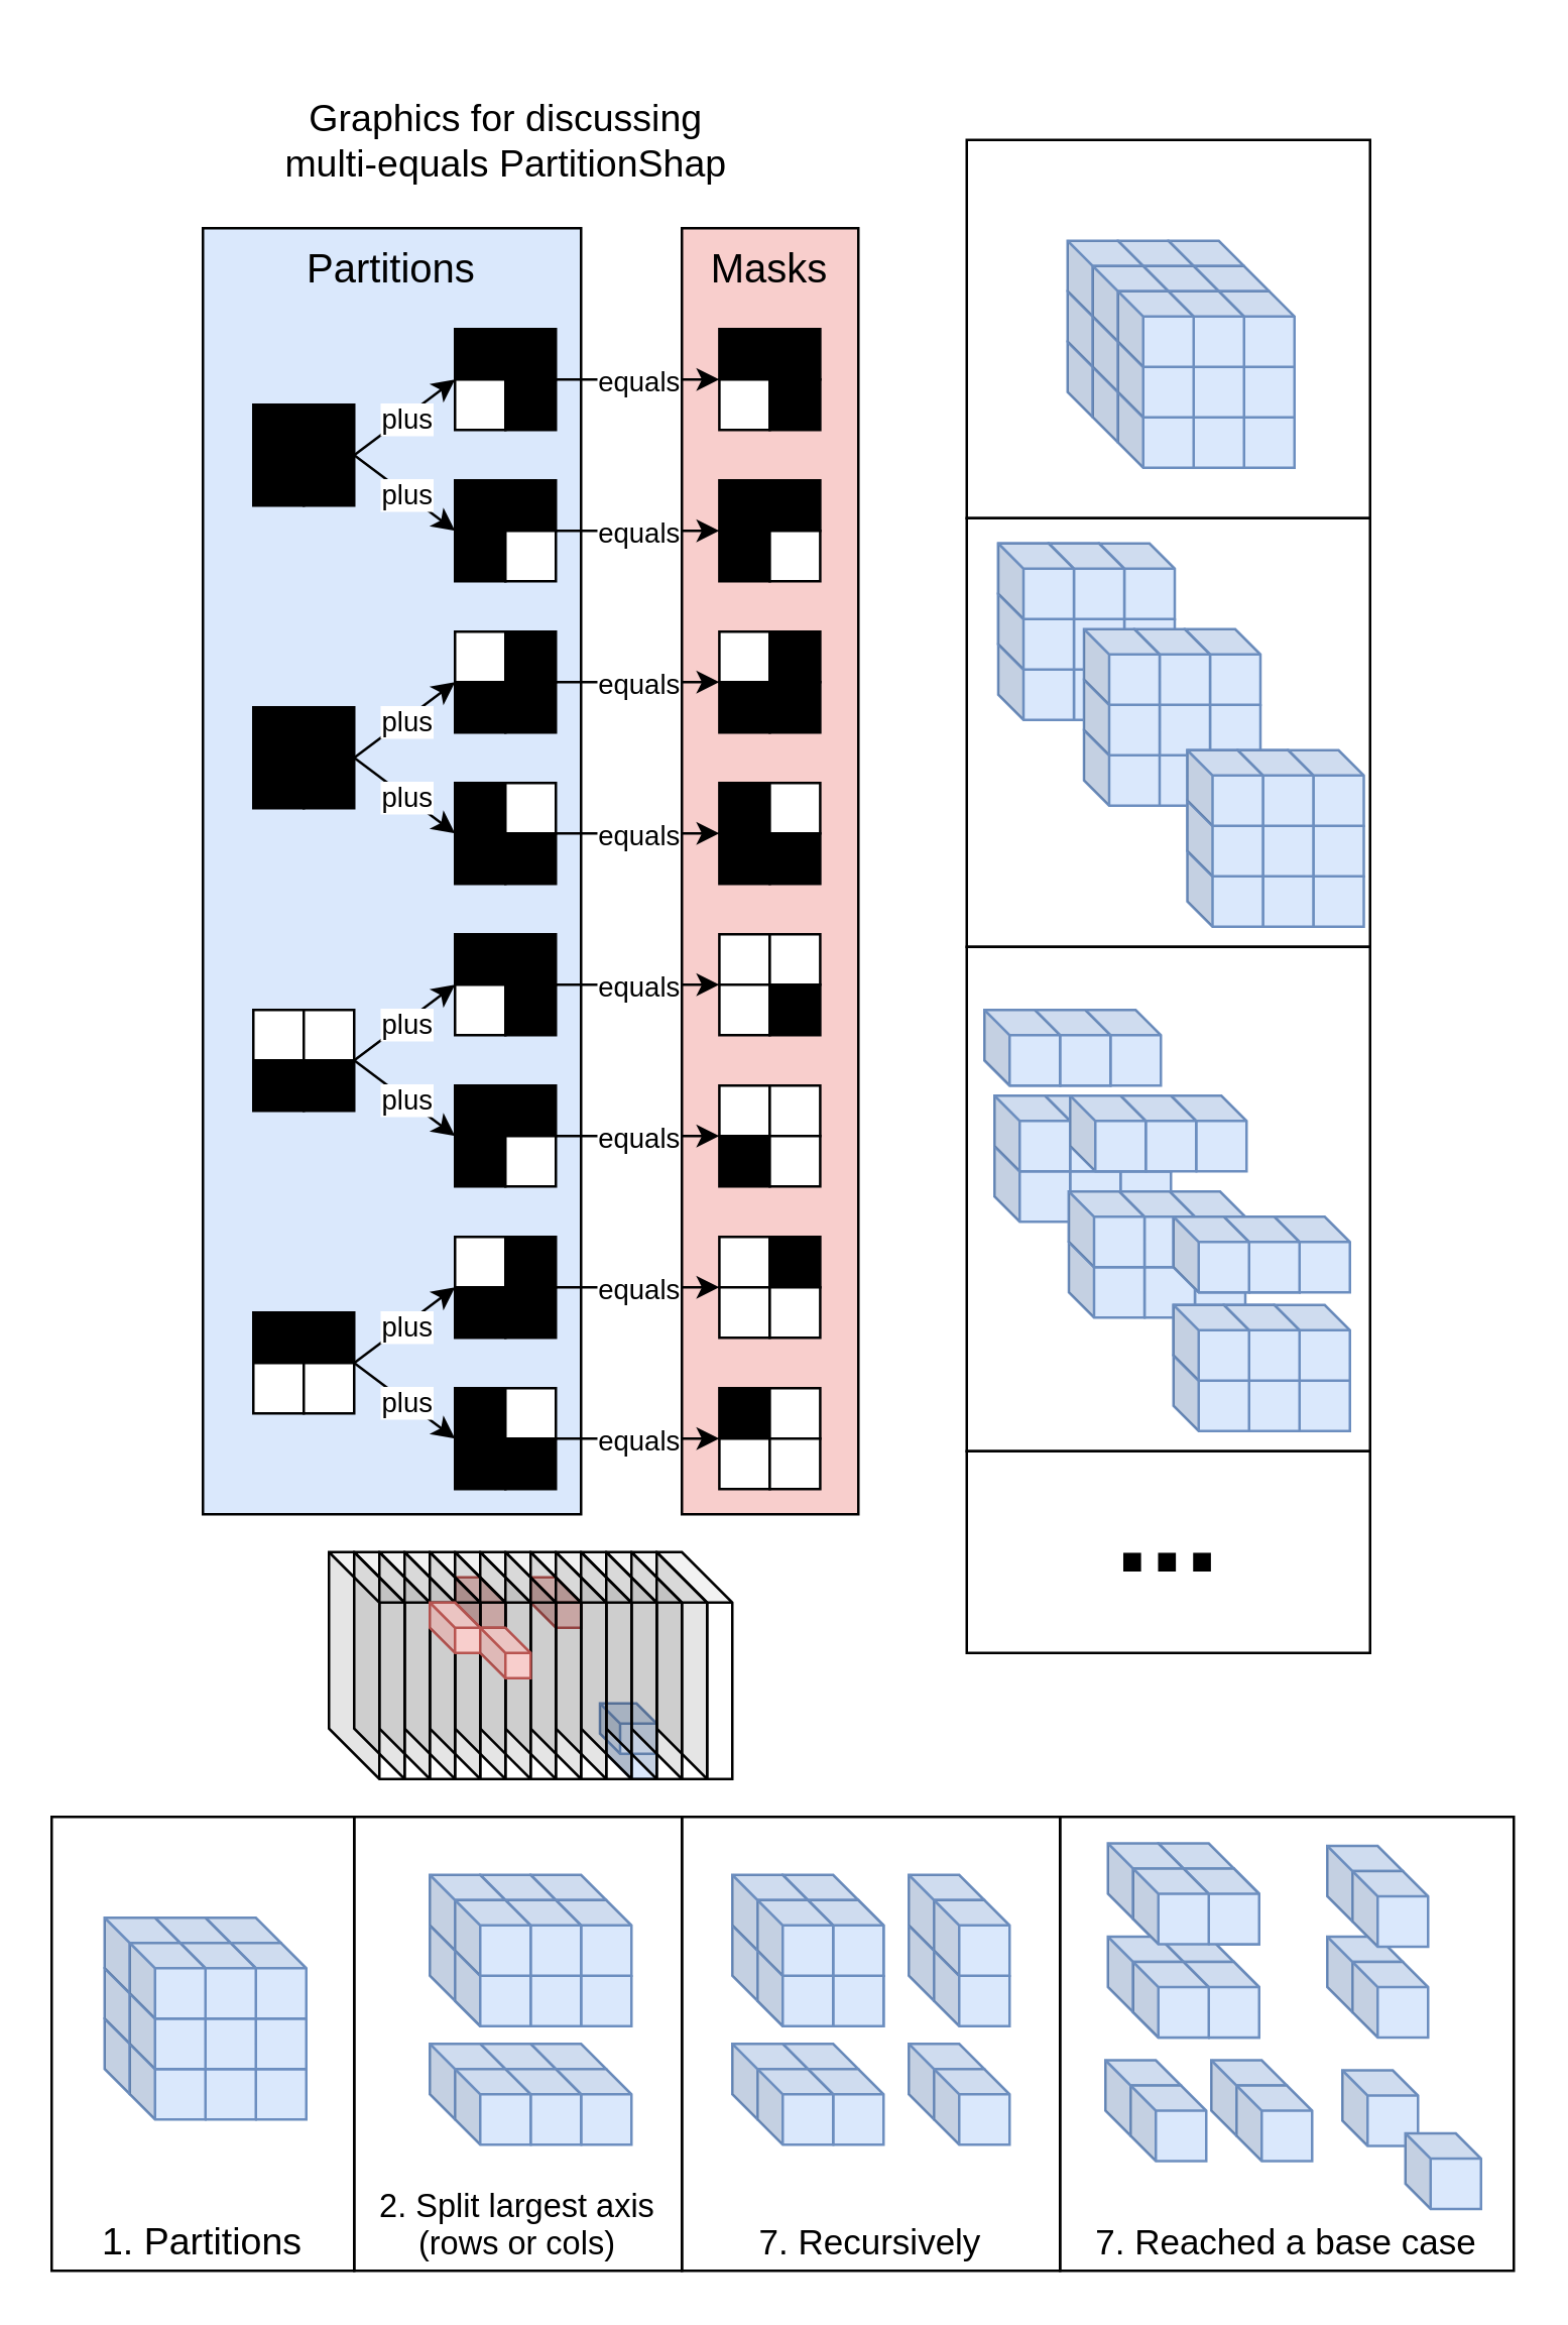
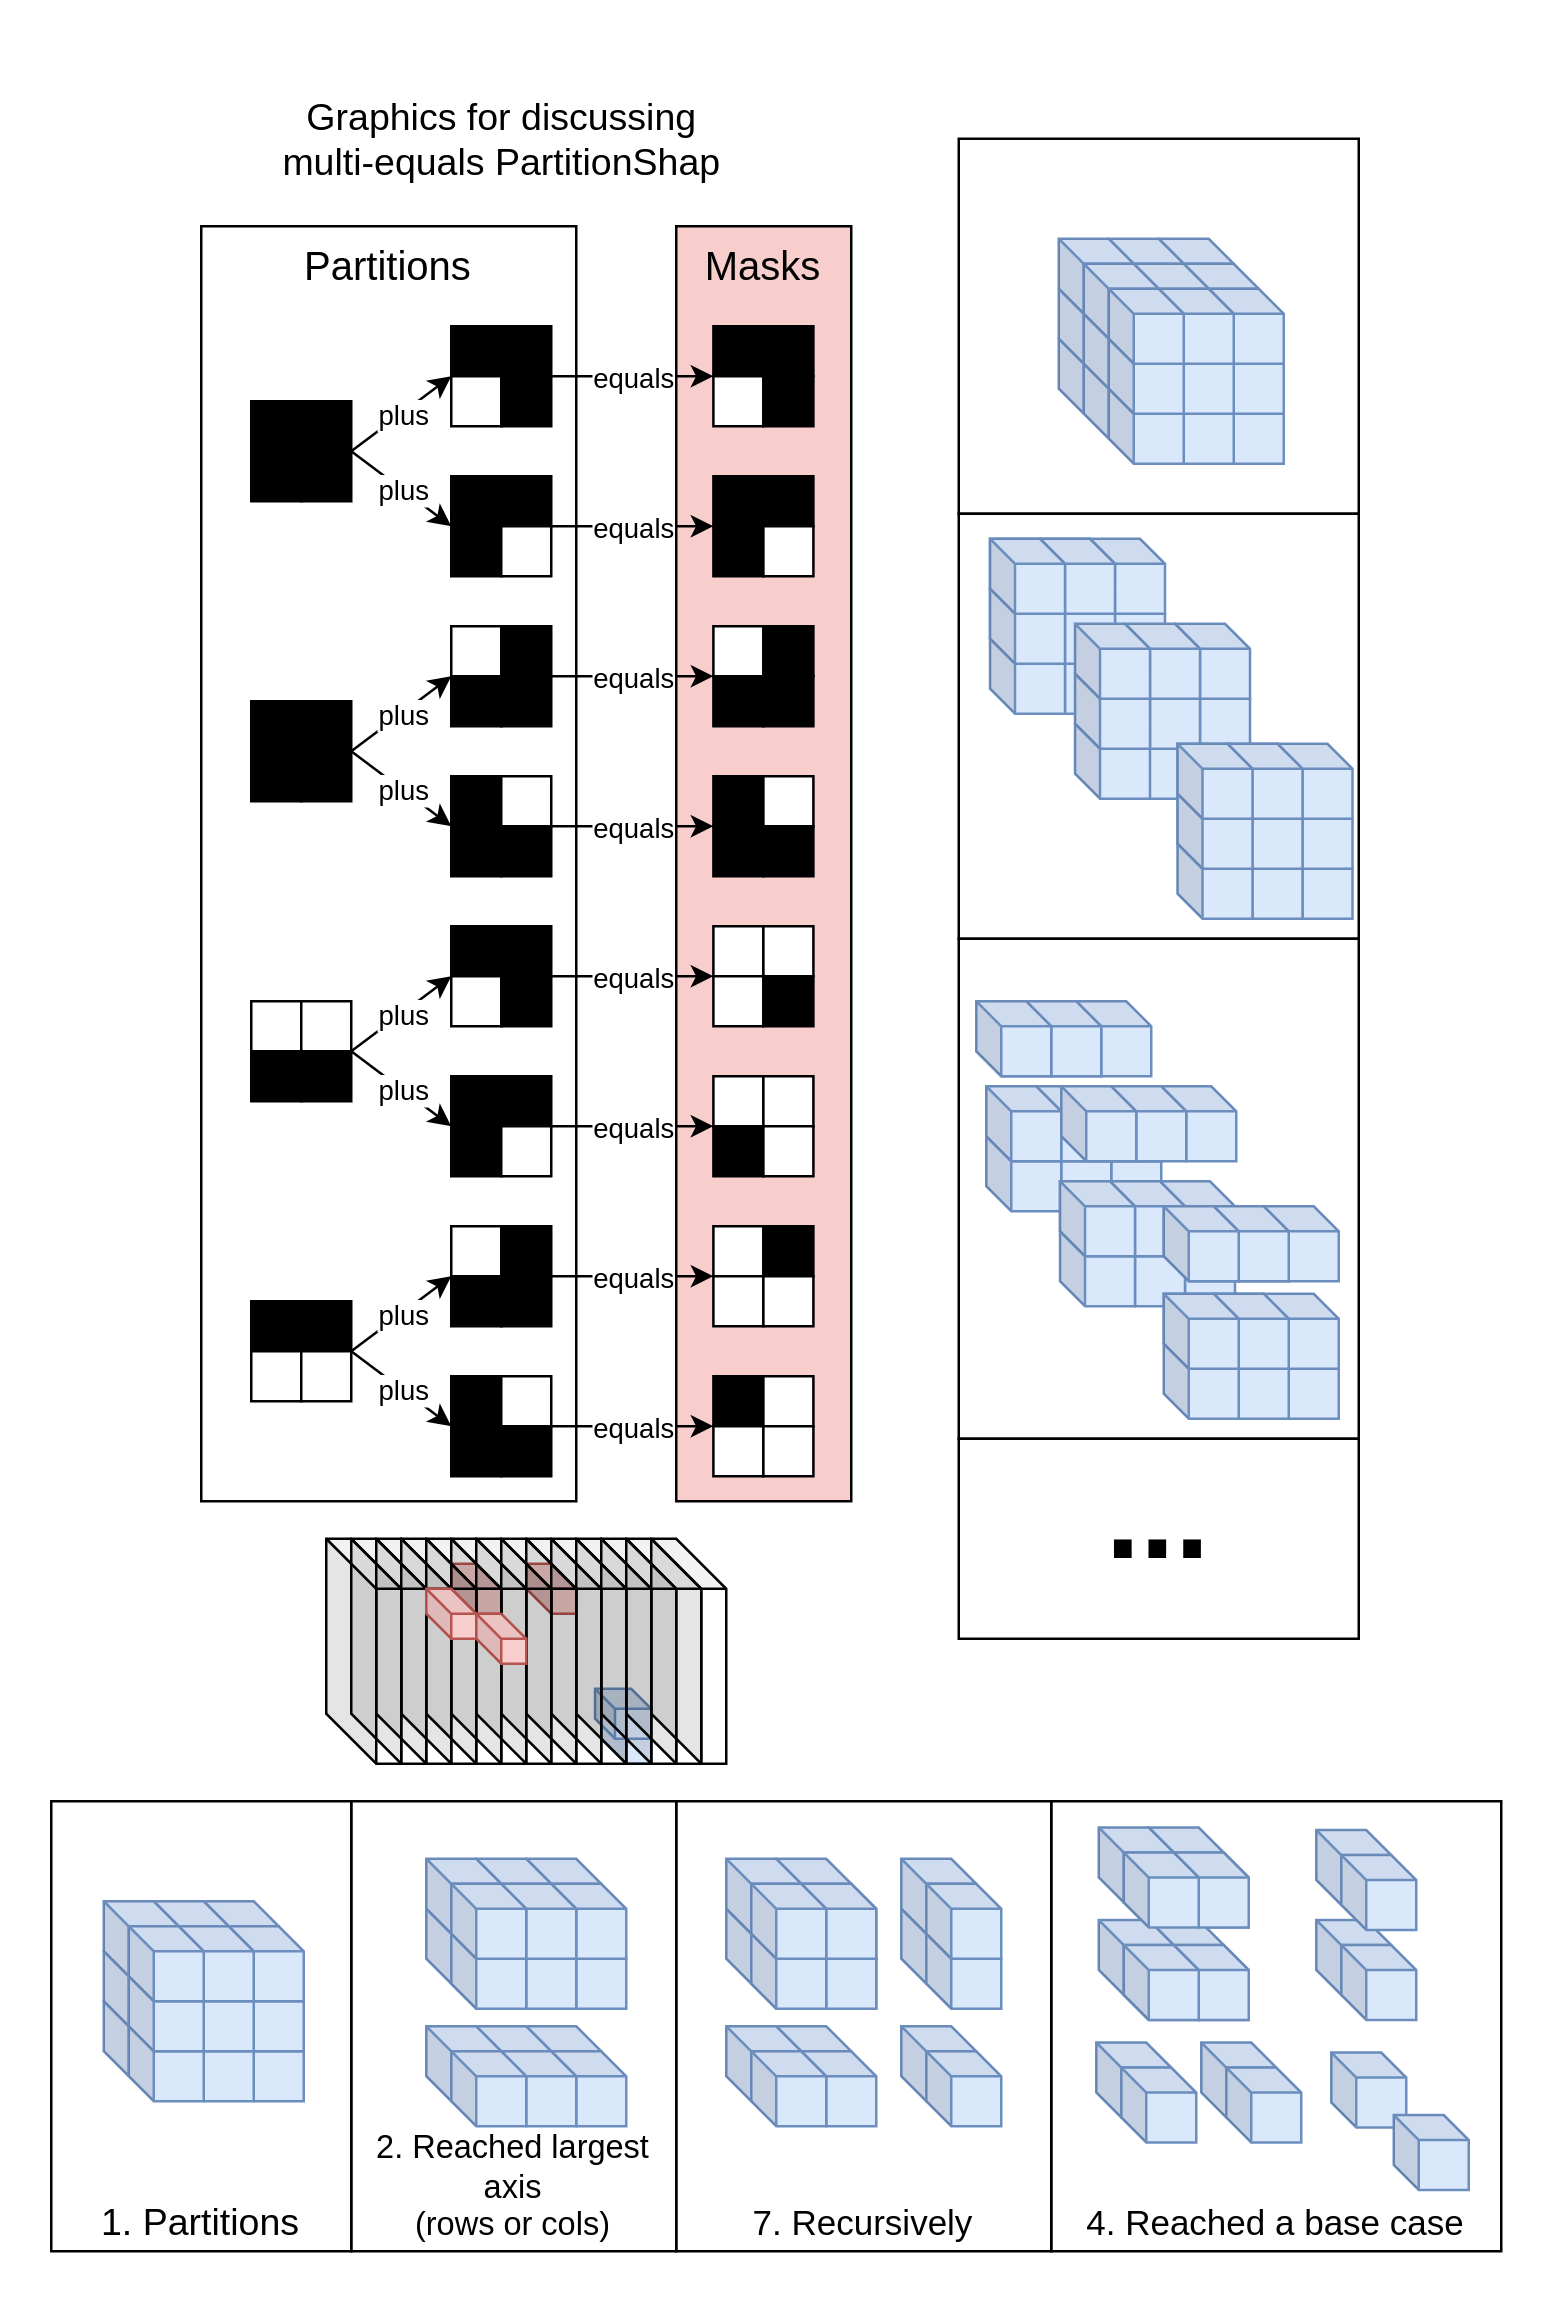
- <mxCell id="46" value="&lt;font style=&quot;font-size: 16px&quot;&gt;Partitions&lt;/font&gt;" style="rounded=0;whiteSpace=wrap;html=1;verticalAlign=top;fillColor=#dae8fc;" vertex="1" parent="1"><mxGeometry x="80" y="90" width="150" height="510" as="geometry" /></mxCell>
+ <mxCell id="46" value="&lt;font style=&quot;font-size: 16px&quot;&gt;Partitions&lt;/font&gt;" style="rounded=0;whiteSpace=wrap;html=1;verticalAlign=top;" vertex="1" parent="1"><mxGeometry x="80" y="90" width="150" height="510" as="geometry" /></mxCell>
- <mxCell id="351" value="&lt;font style=&quot;font-size: 13px&quot;&gt;2. Split largest axis&lt;br&gt;(rows or cols)&lt;/font&gt;" style="rounded=0;whiteSpace=wrap;html=1;fillColor=none;verticalAlign=bottom;" vertex="1" parent="1"><mxGeometry x="140" y="720" width="130" height="180" as="geometry" /></mxCell>
+ <mxCell id="351" value="&lt;font style=&quot;font-size: 13px&quot;&gt;2. Reached largest axis&lt;br&gt;(rows or cols)&lt;/font&gt;" style="rounded=0;whiteSpace=wrap;html=1;fillColor=none;verticalAlign=bottom;" vertex="1" parent="1"><mxGeometry x="140" y="720" width="130" height="180" as="geometry" /></mxCell>
- <mxCell id="353" value="&lt;font style=&quot;font-size: 14px&quot;&gt;7. Reached a base case&lt;/font&gt;" style="rounded=0;whiteSpace=wrap;html=1;fillColor=none;verticalAlign=bottom;" vertex="1" parent="1"><mxGeometry x="420" y="720" width="180" height="180" as="geometry" /></mxCell>
+ <mxCell id="353" value="&lt;font style=&quot;font-size: 14px&quot;&gt;4. Reached a base case&lt;/font&gt;" style="rounded=0;whiteSpace=wrap;html=1;fillColor=none;verticalAlign=bottom;" vertex="1" parent="1"><mxGeometry x="420" y="720" width="180" height="180" as="geometry" /></mxCell>
